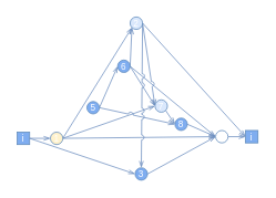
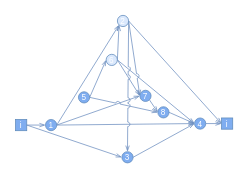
- <mxCell id="15" value="6" style="ellipse;whiteSpace=wrap;html=1;aspect=fixed;fillColor=#7fadf0;strokeColor=#5f8abb;fontSize=11;fontColor=#ffffff;" parent="1" vertex="1"><mxGeometry x="141" y="72" width="15" height="15" as="geometry" /></mxCell>
+ <mxCell id="15" value="6" style="ellipse;whiteSpace=wrap;html=1;aspect=fixed;fillColor=#dae8fc;strokeColor=#5f8abb;fontSize=11;fontColor=#ffffff;" parent="1" vertex="1"><mxGeometry x="141" y="72" width="15" height="15" as="geometry" /></mxCell>
- <mxCell id="23" value="7" style="ellipse;whiteSpace=wrap;html=1;aspect=fixed;fillColor=#dae8fc;strokeColor=#5f8abb;fontSize=11;fontColor=#ffffff;" parent="1" vertex="1"><mxGeometry x="186" y="120" width="15" height="15" as="geometry" /></mxCell>
+ <mxCell id="23" value="7" style="ellipse;whiteSpace=wrap;html=1;aspect=fixed;fillColor=#7fadf0;strokeColor=#5f8abb;fontSize=11;fontColor=#ffffff;" parent="1" vertex="1"><mxGeometry x="186" y="120" width="15" height="15" as="geometry" /></mxCell>
- <mxCell id="27" value="4" style="ellipse;whiteSpace=wrap;html=1;aspect=fixed;fillColor=#ffffff;strokeColor=#5f8abb;fontSize=11;fontColor=#ffffff;" parent="1" vertex="1"><mxGeometry x="259" y="157" width="15" height="15" as="geometry" /></mxCell>
+ <mxCell id="27" value="4" style="ellipse;whiteSpace=wrap;html=1;aspect=fixed;fillColor=#7fadf0;strokeColor=#5f8abb;fontSize=11;fontColor=#ffffff;" parent="1" vertex="1"><mxGeometry x="259" y="157" width="15" height="15" as="geometry" /></mxCell>
- <mxCell id="8" value="1" style="ellipse;whiteSpace=wrap;html=1;aspect=fixed;fillColor=#fff2cc;strokeColor=#5f8abb;fontSize=11;fontColor=#ffffff;" parent="1" vertex="1"><mxGeometry x="60" y="159" width="15" height="15" as="geometry" /></mxCell>
+ <mxCell id="8" value="1" style="ellipse;whiteSpace=wrap;html=1;aspect=fixed;fillColor=#7fadf0;strokeColor=#5f8abb;fontSize=11;fontColor=#ffffff;" parent="1" vertex="1"><mxGeometry x="60" y="159" width="15" height="15" as="geometry" /></mxCell>
